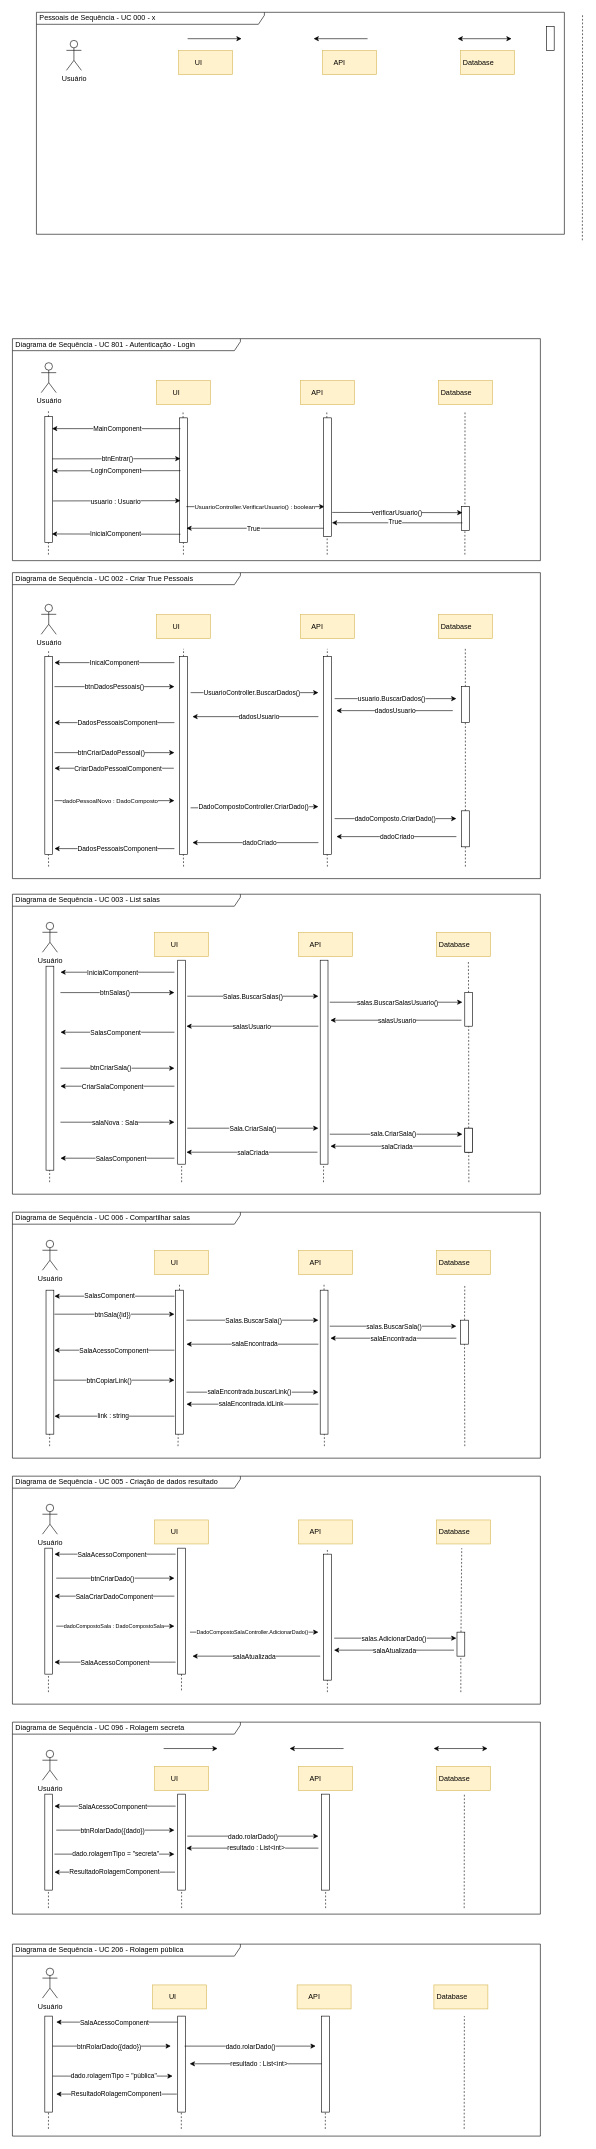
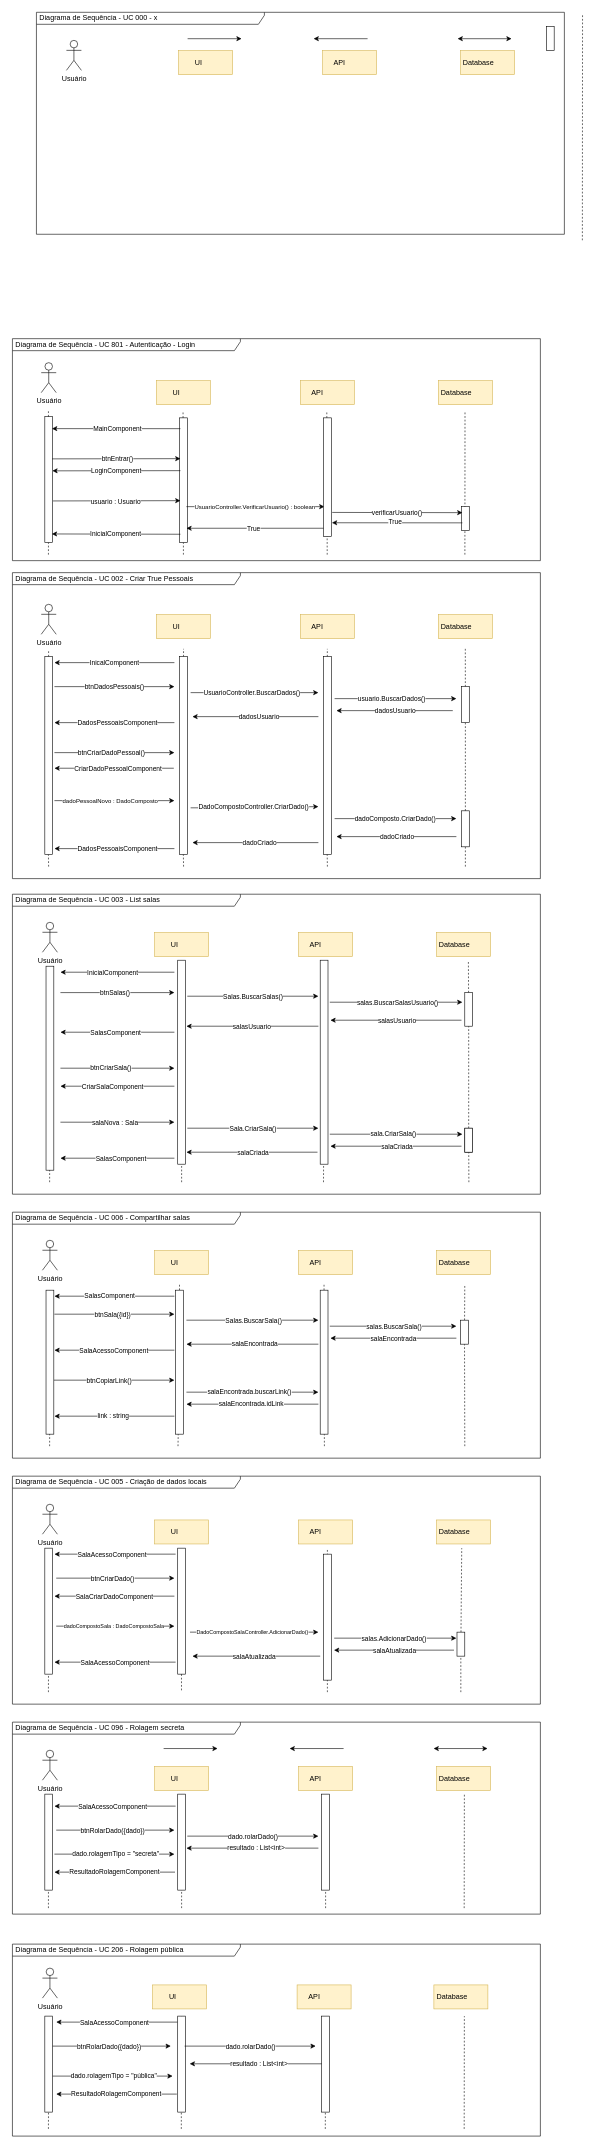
- <mxCell id="101" value="&amp;nbsp;Pessoais de Sequência - UC 000 - x" style="shape=umlFrame;whiteSpace=wrap;html=1;pointerEvents=0;horizontal=1;width=380;height=20;movable=1;resizable=1;rotatable=1;deletable=1;editable=1;locked=0;connectable=1;align=left;" parent="1" vertex="1"><mxGeometry x="60" y="20" width="880" height="370" as="geometry" /></mxCell>
+ <mxCell id="101" value="&amp;nbsp;Diagrama de Sequência - UC 000 - x" style="shape=umlFrame;whiteSpace=wrap;html=1;pointerEvents=0;horizontal=1;width=380;height=20;movable=1;resizable=1;rotatable=1;deletable=1;editable=1;locked=0;connectable=1;align=left;" parent="1" vertex="1"><mxGeometry x="60" y="20" width="880" height="370" as="geometry" /></mxCell>
- <mxCell id="202" value="&amp;nbsp;Diagrama de Sequência - UC 005 - Criação de dados resultado" style="shape=umlFrame;whiteSpace=wrap;html=1;pointerEvents=0;horizontal=1;width=380;height=20;movable=0;resizable=0;rotatable=0;deletable=0;editable=0;locked=1;connectable=0;align=left;" parent="1" vertex="1"><mxGeometry x="20" y="2460" width="880" height="380" as="geometry" /></mxCell>
+ <mxCell id="202" value="&amp;nbsp;Diagrama de Sequência - UC 005 - Criação de dados locais" style="shape=umlFrame;whiteSpace=wrap;html=1;pointerEvents=0;horizontal=1;width=380;height=20;movable=0;resizable=0;rotatable=0;deletable=0;editable=0;locked=1;connectable=0;align=left;" parent="1" vertex="1"><mxGeometry x="20" y="2460" width="880" height="380" as="geometry" /></mxCell>
